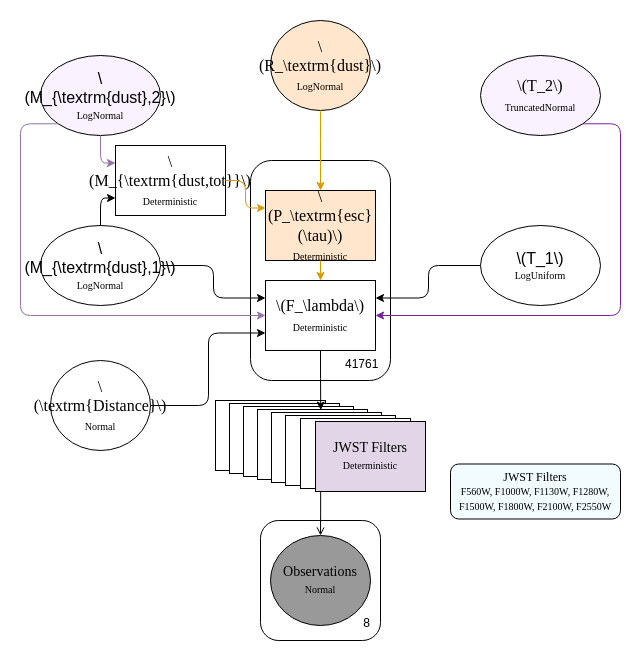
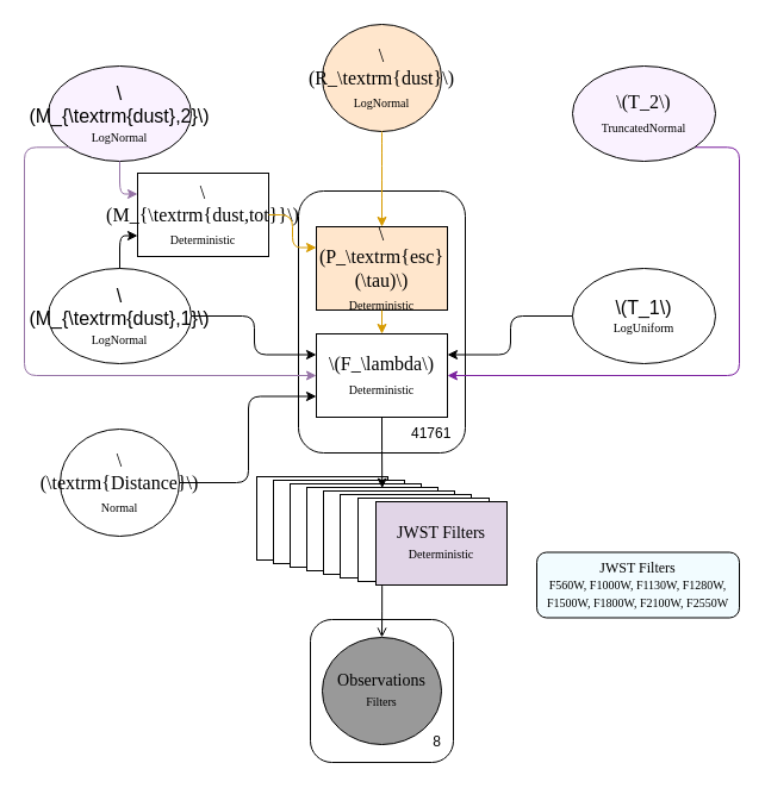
- <mxCell id="17" value="&lt;font style=&quot;font-size: 14px;&quot; face=&quot;Times New Roman&quot; color=&quot;#000000&quot;&gt;Observations&lt;br&gt;&lt;font style=&quot;font-size: 10px;&quot;&gt;Normal&lt;/font&gt;&lt;/font&gt;" style="ellipse;whiteSpace=wrap;html=1;rounded=1;fillColor=#999999;fontColor=#333333;strokeColor=#000000;" parent="1" vertex="1"><mxGeometry x="270" y="535" width="100" height="90" as="geometry" /></mxCell>
+ <mxCell id="17" value="&lt;font style=&quot;font-size: 14px;&quot; face=&quot;Times New Roman&quot; color=&quot;#000000&quot;&gt;Observations&lt;br&gt;&lt;font style=&quot;font-size: 10px;&quot;&gt;Filters&lt;/font&gt;&lt;/font&gt;" style="ellipse;whiteSpace=wrap;html=1;rounded=1;fillColor=#999999;fontColor=#333333;strokeColor=#000000;" parent="1" vertex="1"><mxGeometry x="270" y="535" width="100" height="90" as="geometry" /></mxCell>
